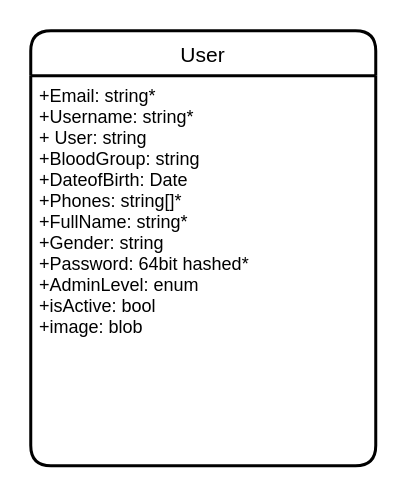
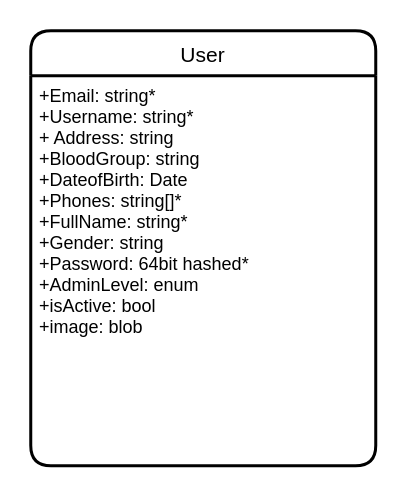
- <mxCell id="3" value="+Email: string*&#10;+Username: string*&#10;+ User: string&#10;+BloodGroup: string&#10;+DateofBirth: Date&#10;+Phones: string[]*&#10;+FullName: string*&#10;+Gender: string&#10;+Password: 64bit hashed*&#10;+AdminLevel: enum&#10;+isActive: bool&#10;+image: blob&#10;" style="align=left;strokeColor=none;fillColor=none;spacingLeft=4;fontSize=12;verticalAlign=top;resizable=0;rotatable=0;part=1;" vertex="1" parent="2"><mxGeometry y="30" width="230" height="260" as="geometry" /></mxCell>
+ <mxCell id="3" value="+Email: string*&#10;+Username: string*&#10;+ Address: string&#10;+BloodGroup: string&#10;+DateofBirth: Date&#10;+Phones: string[]*&#10;+FullName: string*&#10;+Gender: string&#10;+Password: 64bit hashed*&#10;+AdminLevel: enum&#10;+isActive: bool&#10;+image: blob&#10;" style="align=left;strokeColor=none;fillColor=none;spacingLeft=4;fontSize=12;verticalAlign=top;resizable=0;rotatable=0;part=1;" vertex="1" parent="2"><mxGeometry y="30" width="230" height="260" as="geometry" /></mxCell>
